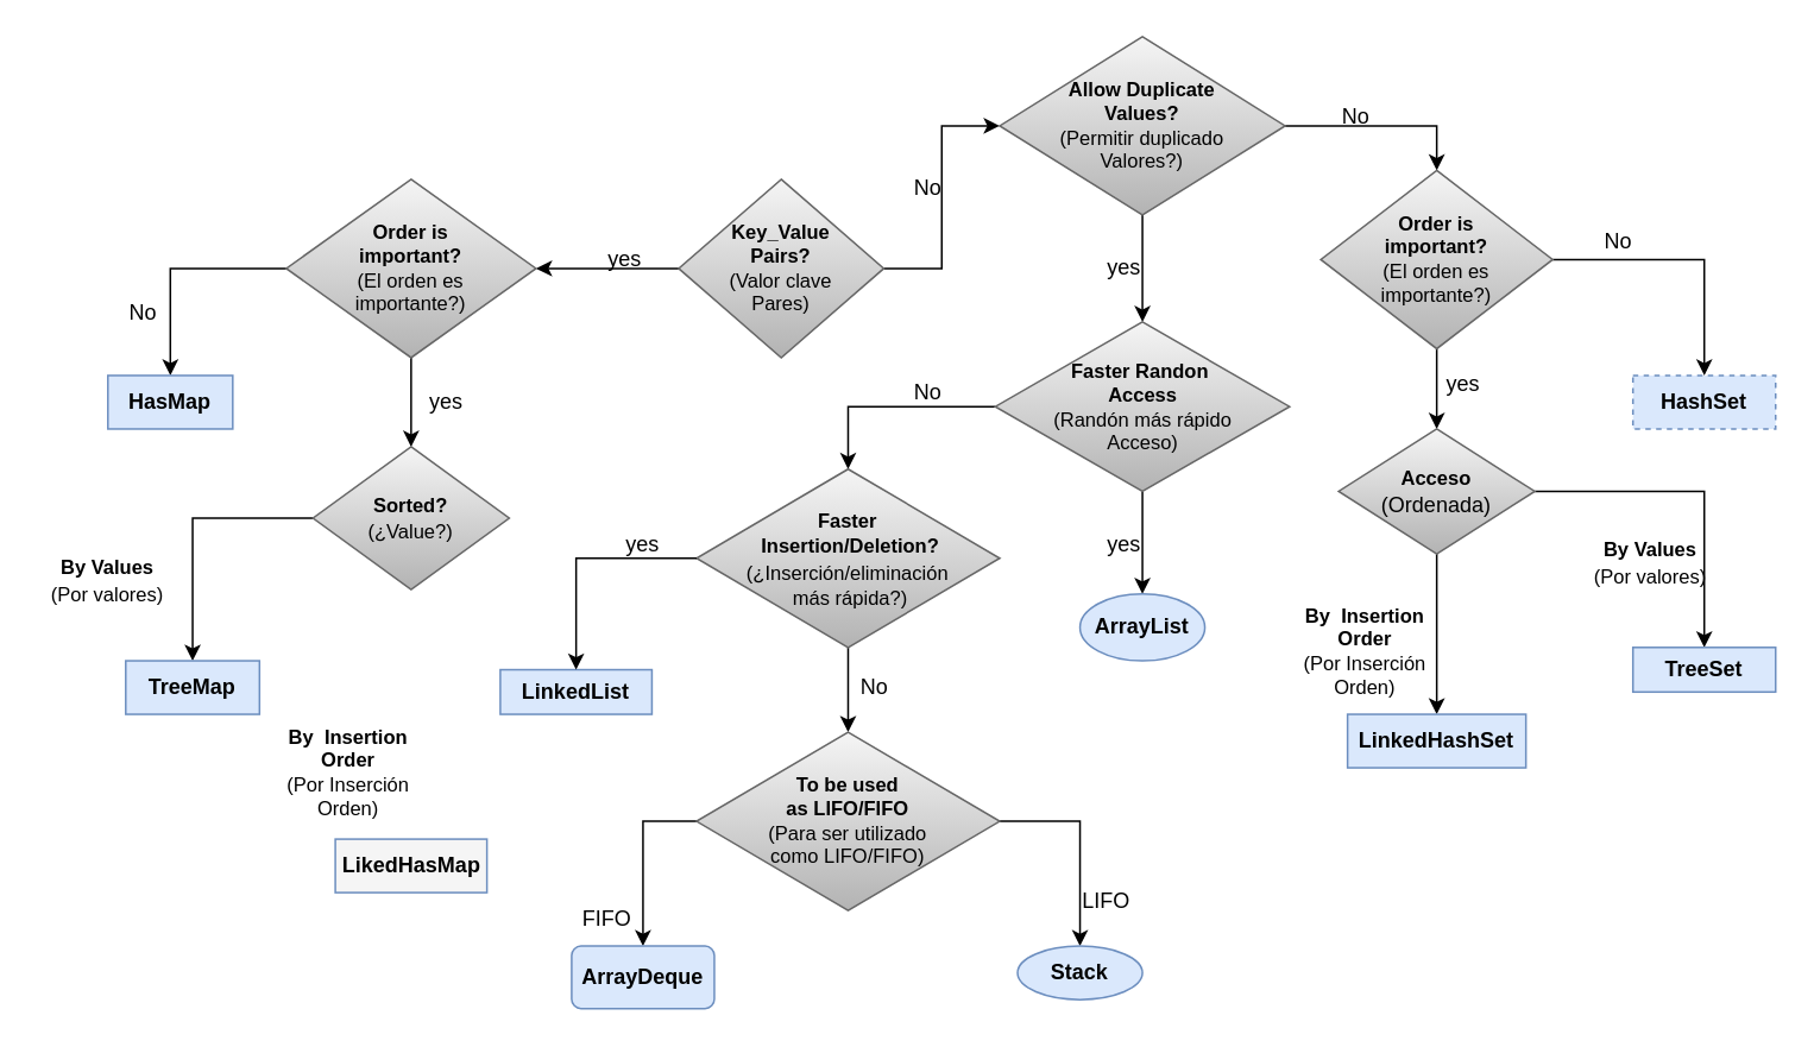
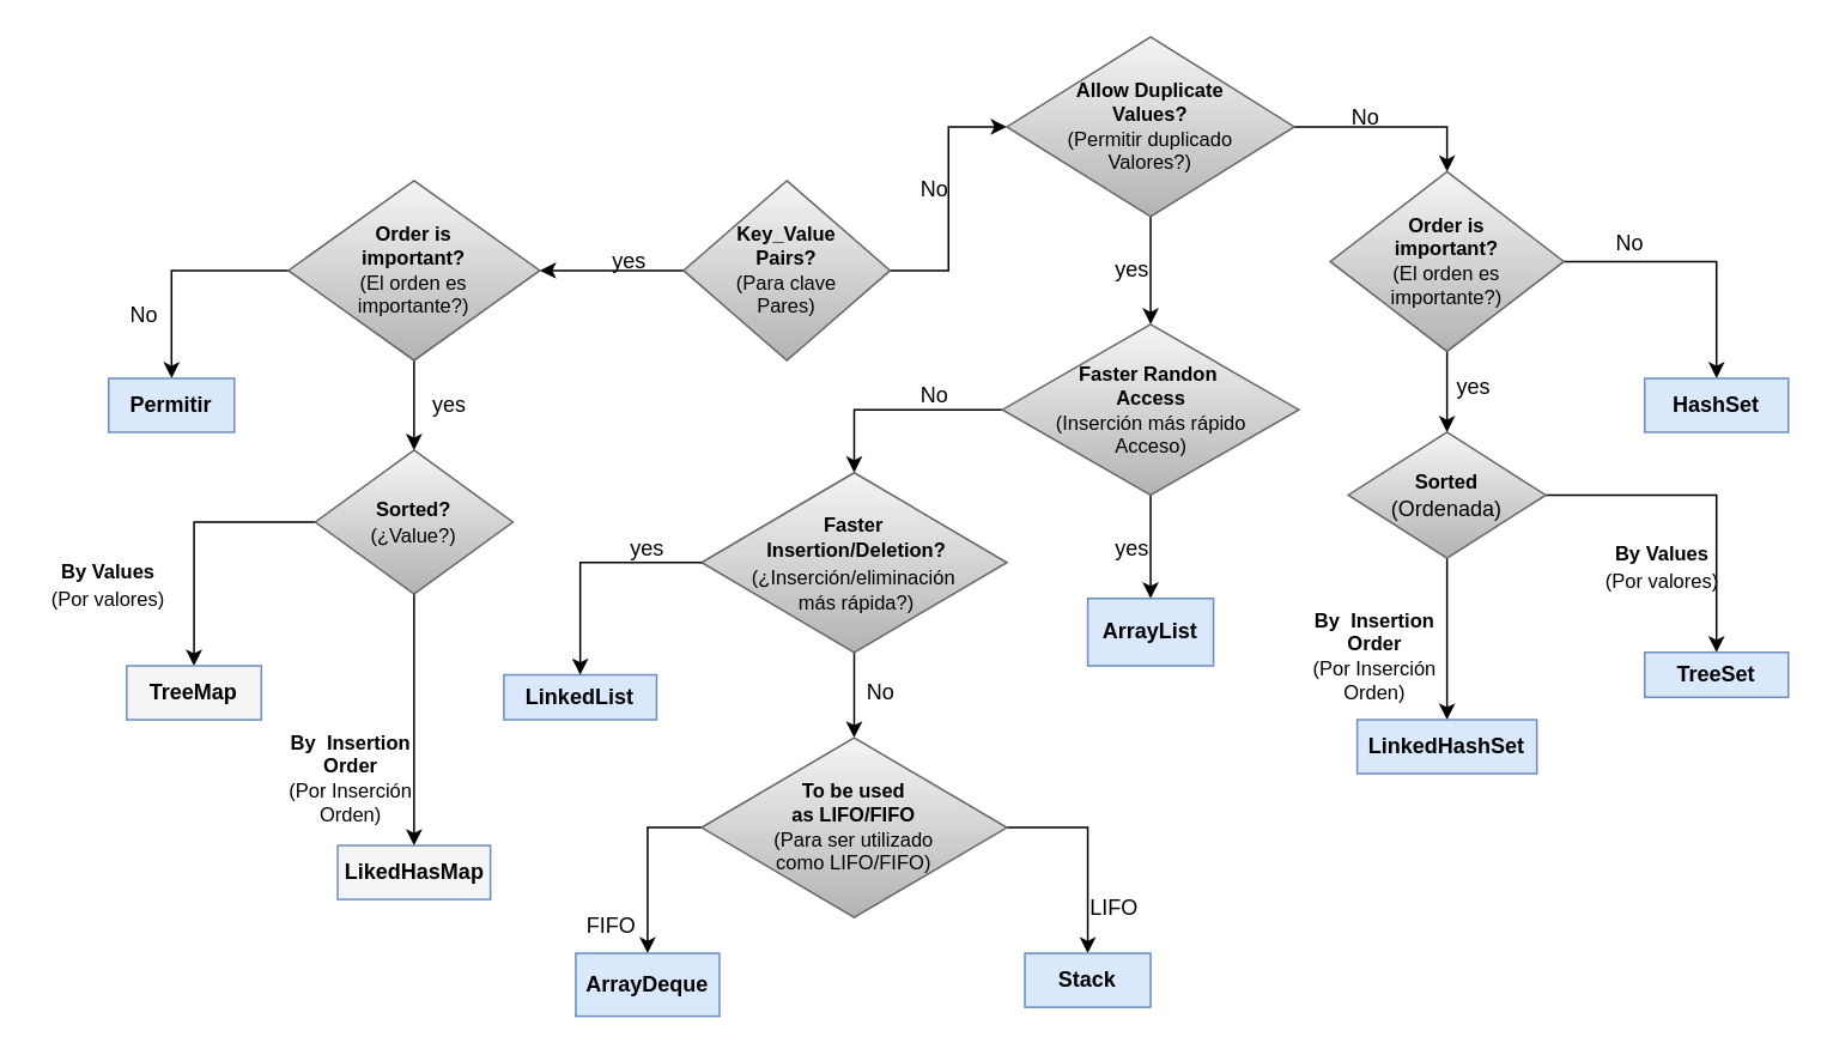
- <mxCell id="4" value="&lt;div style=&quot;font-size: 11px;&quot;&gt;&lt;b&gt;&lt;font style=&quot;font-size: 11px;&quot;&gt;Key_Value&lt;/font&gt;&lt;/b&gt;&lt;/div&gt;&lt;div style=&quot;font-size: 11px;&quot;&gt;&lt;b&gt;&lt;font style=&quot;font-size: 11px;&quot;&gt;Pairs?&lt;/font&gt;&lt;/b&gt;&lt;/div&gt;&lt;div style=&quot;font-size: 11px;&quot;&gt;&lt;font style=&quot;font-size: 11px;&quot;&gt;(Valor clave&lt;/font&gt;&lt;/div&gt;&lt;div style=&quot;font-size: 11px;&quot;&gt;&lt;font style=&quot;font-size: 11px;&quot;&gt;&lt;span style=&quot;background-color: initial;&quot;&gt;Pares&lt;/span&gt;)&lt;/font&gt;&lt;/div&gt;" style="rhombus;whiteSpace=wrap;html=1;fillColor=#f5f5f5;gradientColor=#b3b3b3;strokeColor=#666666;" parent="1" vertex="1"><mxGeometry x="380" y="100" width="115" height="100" as="geometry" /></mxCell>
+ <mxCell id="4" value="&lt;div style=&quot;font-size: 11px;&quot;&gt;&lt;b&gt;&lt;font style=&quot;font-size: 11px;&quot;&gt;Key_Value&lt;/font&gt;&lt;/b&gt;&lt;/div&gt;&lt;div style=&quot;font-size: 11px;&quot;&gt;&lt;b&gt;&lt;font style=&quot;font-size: 11px;&quot;&gt;Pairs?&lt;/font&gt;&lt;/b&gt;&lt;/div&gt;&lt;div style=&quot;font-size: 11px;&quot;&gt;&lt;font style=&quot;font-size: 11px;&quot;&gt;(Para clave&lt;/font&gt;&lt;/div&gt;&lt;div style=&quot;font-size: 11px;&quot;&gt;&lt;font style=&quot;font-size: 11px;&quot;&gt;&lt;span style=&quot;background-color: initial;&quot;&gt;Pares&lt;/span&gt;)&lt;/font&gt;&lt;/div&gt;" style="rhombus;whiteSpace=wrap;html=1;fillColor=#f5f5f5;gradientColor=#b3b3b3;strokeColor=#666666;" parent="1" vertex="1"><mxGeometry x="380" y="100" width="115" height="100" as="geometry" /></mxCell>
- <mxCell id="9" value="&lt;b&gt;HasMap&lt;/b&gt;" style="rounded=0;whiteSpace=wrap;html=1;fillColor=#dae8fc;strokeColor=#6c8ebf;" parent="1" vertex="1"><mxGeometry x="60" y="210" width="70" height="30" as="geometry" /></mxCell>
+ <mxCell id="9" value="&lt;b&gt;Permitir&lt;/b&gt;" style="rounded=0;whiteSpace=wrap;html=1;fillColor=#dae8fc;strokeColor=#6c8ebf;" parent="1" vertex="1"><mxGeometry x="60" y="210" width="70" height="30" as="geometry" /></mxCell>
- <mxCell id="28" value="&lt;b&gt;HashSet&lt;/b&gt;" style="rounded=0;whiteSpace=wrap;html=1;fillColor=#dae8fc;strokeColor=#6c8ebf;dashed=1;" parent="1" vertex="1"><mxGeometry x="915" y="210" width="80" height="30" as="geometry" /></mxCell>
+ <mxCell id="28" value="&lt;b&gt;HashSet&lt;/b&gt;" style="rounded=0;whiteSpace=wrap;html=1;fillColor=#dae8fc;strokeColor=#6c8ebf;" parent="1" vertex="1"><mxGeometry x="915" y="210" width="80" height="30" as="geometry" /></mxCell>
- <mxCell id="39" value="&lt;div style=&quot;font-size: 11px;&quot;&gt;&lt;font style=&quot;font-size: 11px;&quot;&gt;&lt;b&gt;Faster Randon&amp;nbsp;&lt;/b&gt;&lt;/font&gt;&lt;/div&gt;&lt;div style=&quot;font-size: 11px;&quot;&gt;&lt;font style=&quot;font-size: 11px;&quot;&gt;&lt;b&gt;Access&lt;/b&gt;&lt;/font&gt;&lt;/div&gt;&lt;div style=&quot;font-size: 11px;&quot;&gt;&lt;font style=&quot;font-size: 11px;&quot;&gt;(Randón más rápido&lt;/font&gt;&lt;/div&gt;&lt;div style=&quot;font-size: 11px;&quot;&gt;&lt;font style=&quot;font-size: 11px;&quot;&gt;&lt;span style=&quot;background-color: initial;&quot;&gt;Acceso&lt;/span&gt;)&lt;/font&gt;&lt;/div&gt;" style="rhombus;whiteSpace=wrap;html=1;fillColor=#f5f5f5;gradientColor=#b3b3b3;strokeColor=#666666;" parent="1" vertex="1"><mxGeometry x="557.5" y="180" width="165" height="95" as="geometry" /></mxCell>
+ <mxCell id="39" value="&lt;div style=&quot;font-size: 11px;&quot;&gt;&lt;font style=&quot;font-size: 11px;&quot;&gt;&lt;b&gt;Faster Randon&amp;nbsp;&lt;/b&gt;&lt;/font&gt;&lt;/div&gt;&lt;div style=&quot;font-size: 11px;&quot;&gt;&lt;font style=&quot;font-size: 11px;&quot;&gt;&lt;b&gt;Access&lt;/b&gt;&lt;/font&gt;&lt;/div&gt;&lt;div style=&quot;font-size: 11px;&quot;&gt;&lt;font style=&quot;font-size: 11px;&quot;&gt;(Inserción más rápido&lt;/font&gt;&lt;/div&gt;&lt;div style=&quot;font-size: 11px;&quot;&gt;&lt;font style=&quot;font-size: 11px;&quot;&gt;&lt;span style=&quot;background-color: initial;&quot;&gt;Acceso&lt;/span&gt;)&lt;/font&gt;&lt;/div&gt;" style="rhombus;whiteSpace=wrap;html=1;fillColor=#f5f5f5;gradientColor=#b3b3b3;strokeColor=#666666;" parent="1" vertex="1"><mxGeometry x="557.5" y="180" width="165" height="95" as="geometry" /></mxCell>
- <mxCell id="31" value="&lt;b style=&quot;border-color: var(--border-color); font-size: 11px;&quot;&gt;Acceso&lt;br style=&quot;border-color: var(--border-color);&quot;&gt;&lt;/b&gt;(Ordenada)" style="rhombus;whiteSpace=wrap;html=1;fillColor=#f5f5f5;gradientColor=#b3b3b3;strokeColor=#666666;" parent="1" vertex="1"><mxGeometry x="750" y="240" width="110" height="70" as="geometry" /></mxCell>
+ <mxCell id="31" value="&lt;b style=&quot;border-color: var(--border-color); font-size: 11px;&quot;&gt;Sorted&lt;br style=&quot;border-color: var(--border-color);&quot;&gt;&lt;/b&gt;(Ordenada)" style="rhombus;whiteSpace=wrap;html=1;fillColor=#f5f5f5;gradientColor=#b3b3b3;strokeColor=#666666;" parent="1" vertex="1"><mxGeometry x="750" y="240" width="110" height="70" as="geometry" /></mxCell>
- <mxCell id="44" value="&lt;b&gt;ArrayList&lt;/b&gt;" style="ellipse;whiteSpace=wrap;html=1;fillColor=#dae8fc;strokeColor=#6c8ebf;" parent="1" vertex="1"><mxGeometry x="605" y="332.5" width="70" height="37.5" as="geometry" /></mxCell>
+ <mxCell id="44" value="&lt;b&gt;ArrayList&lt;/b&gt;" style="rounded=0;whiteSpace=wrap;html=1;fillColor=#dae8fc;strokeColor=#6c8ebf;" parent="1" vertex="1"><mxGeometry x="605" y="332.5" width="70" height="37.5" as="geometry" /></mxCell>
- <mxCell id="15" value="&lt;b&gt;TreeMap&lt;/b&gt;" style="rounded=0;whiteSpace=wrap;html=1;fillColor=#dae8fc;strokeColor=#6c8ebf;" parent="1" vertex="1"><mxGeometry x="70" y="370" width="75" height="30" as="geometry" /></mxCell>
+ <mxCell id="15" value="&lt;b&gt;TreeMap&lt;/b&gt;" style="rounded=0;whiteSpace=wrap;html=1;fillColor=#f5f5f5;strokeColor=#6c8ebf;" parent="1" vertex="1"><mxGeometry x="70" y="370" width="75" height="30" as="geometry" /></mxCell>
+ <mxCell id="12" style="edgeStyle=orthogonalEdgeStyle;rounded=0;orthogonalLoop=1;jettySize=auto;html=1;" parent="1" source="13" target="17" edge="1"><mxGeometry relative="1" as="geometry" /></mxCell>
- <mxCell id="51" value="&lt;b&gt;Stack&lt;/b&gt;" style="ellipse;whiteSpace=wrap;html=1;fillColor=#dae8fc;strokeColor=#6c8ebf;" parent="1" vertex="1"><mxGeometry x="570" y="530" width="70" height="30" as="geometry" /></mxCell>
+ <mxCell id="51" value="&lt;b&gt;Stack&lt;/b&gt;" style="rounded=0;whiteSpace=wrap;html=1;fillColor=#dae8fc;strokeColor=#6c8ebf;" parent="1" vertex="1"><mxGeometry x="570" y="530" width="70" height="30" as="geometry" /></mxCell>
- <mxCell id="49" value="&lt;b&gt;ArrayDeque&lt;/b&gt;" style="whiteSpace=wrap;html=1;fillColor=#dae8fc;strokeColor=#6c8ebf;rounded=1;" parent="1" vertex="1"><mxGeometry x="320" y="530" width="80" height="35" as="geometry" /></mxCell>
+ <mxCell id="49" value="&lt;b&gt;ArrayDeque&lt;/b&gt;" style="rounded=0;whiteSpace=wrap;html=1;fillColor=#dae8fc;strokeColor=#6c8ebf;" parent="1" vertex="1"><mxGeometry x="320" y="530" width="80" height="35" as="geometry" /></mxCell>
